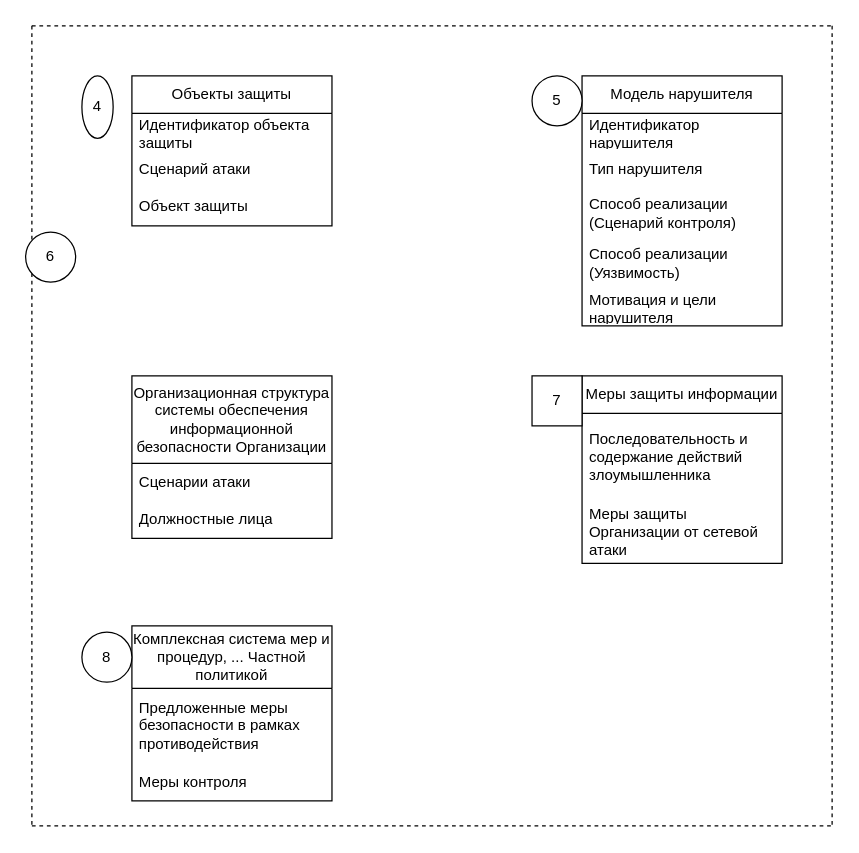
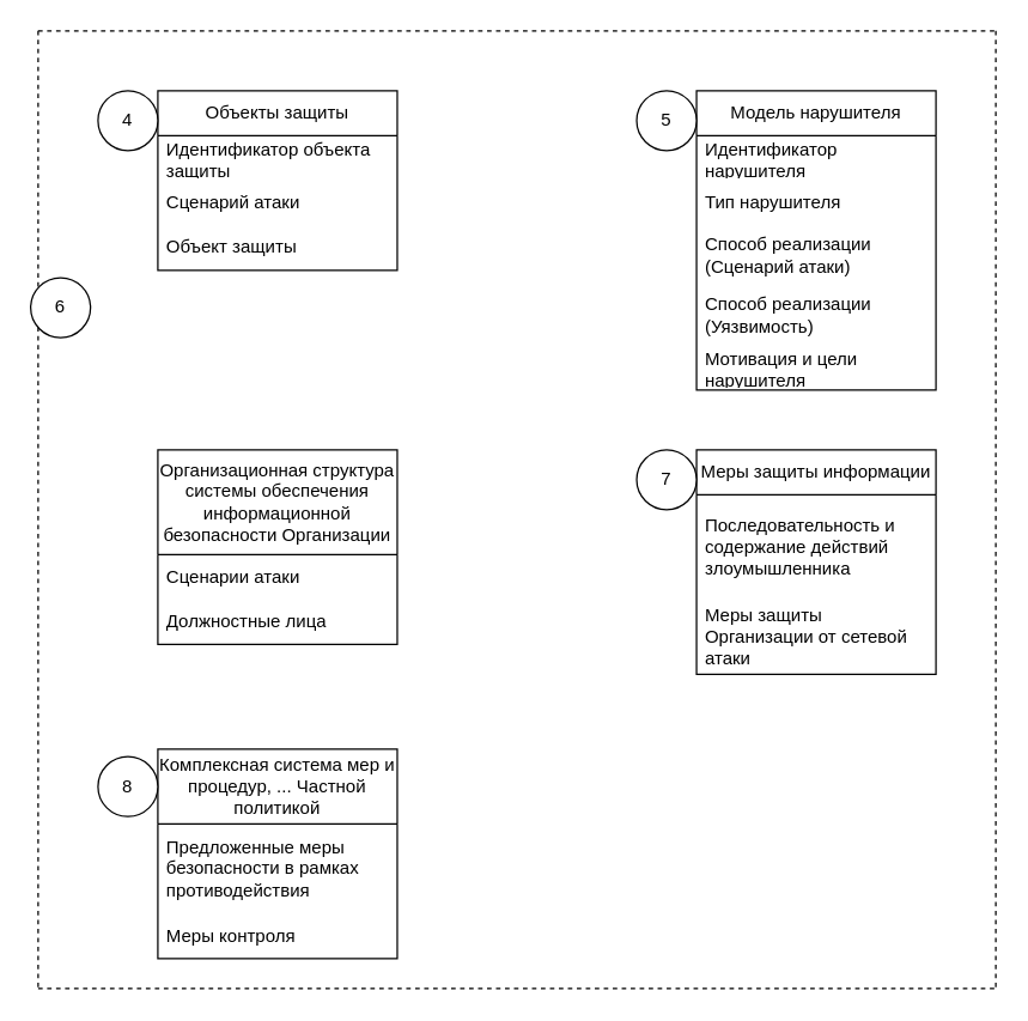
- <mxCell id="25" value="4" style="ellipse;whiteSpace=wrap;html=1;aspect=fixed;" vertex="1" parent="1"><mxGeometry x="65" y="60" width="25" height="50" as="geometry" /></mxCell>
+ <mxCell id="25" value="4" style="ellipse;whiteSpace=wrap;html=1;aspect=fixed;" vertex="1" parent="1"><mxGeometry x="65" y="60" width="40" height="40" as="geometry" /></mxCell>
- <mxCell id="9" value="Способ реализации (&lt;span style=&quot;background-color: initial;&quot;&gt;Сценарий контроля&lt;/span&gt;)" style="text;strokeColor=none;fillColor=none;align=left;verticalAlign=middle;spacingLeft=4;spacingRight=4;overflow=hidden;points=[[0,0.5],[1,0.5]];portConstraint=eastwest;rotatable=0;whiteSpace=wrap;html=1;" parent="6" vertex="1"><mxGeometry y="90" width="160" height="40" as="geometry" /></mxCell>
+ <mxCell id="9" value="Способ реализации (&lt;span style=&quot;background-color: initial;&quot;&gt;Сценарий атаки&lt;/span&gt;)" style="text;strokeColor=none;fillColor=none;align=left;verticalAlign=middle;spacingLeft=4;spacingRight=4;overflow=hidden;points=[[0,0.5],[1,0.5]];portConstraint=eastwest;rotatable=0;whiteSpace=wrap;html=1;" parent="6" vertex="1"><mxGeometry y="90" width="160" height="40" as="geometry" /></mxCell>
- <mxCell id="28" value="7" style="whiteSpace=wrap;html=1;aspect=fixed;rounded=0;" vertex="1" parent="1"><mxGeometry x="425" y="300" width="40" height="40" as="geometry" /></mxCell>
+ <mxCell id="28" value="7" style="ellipse;whiteSpace=wrap;html=1;aspect=fixed;" vertex="1" parent="1"><mxGeometry x="425" y="300" width="40" height="40" as="geometry" /></mxCell>
